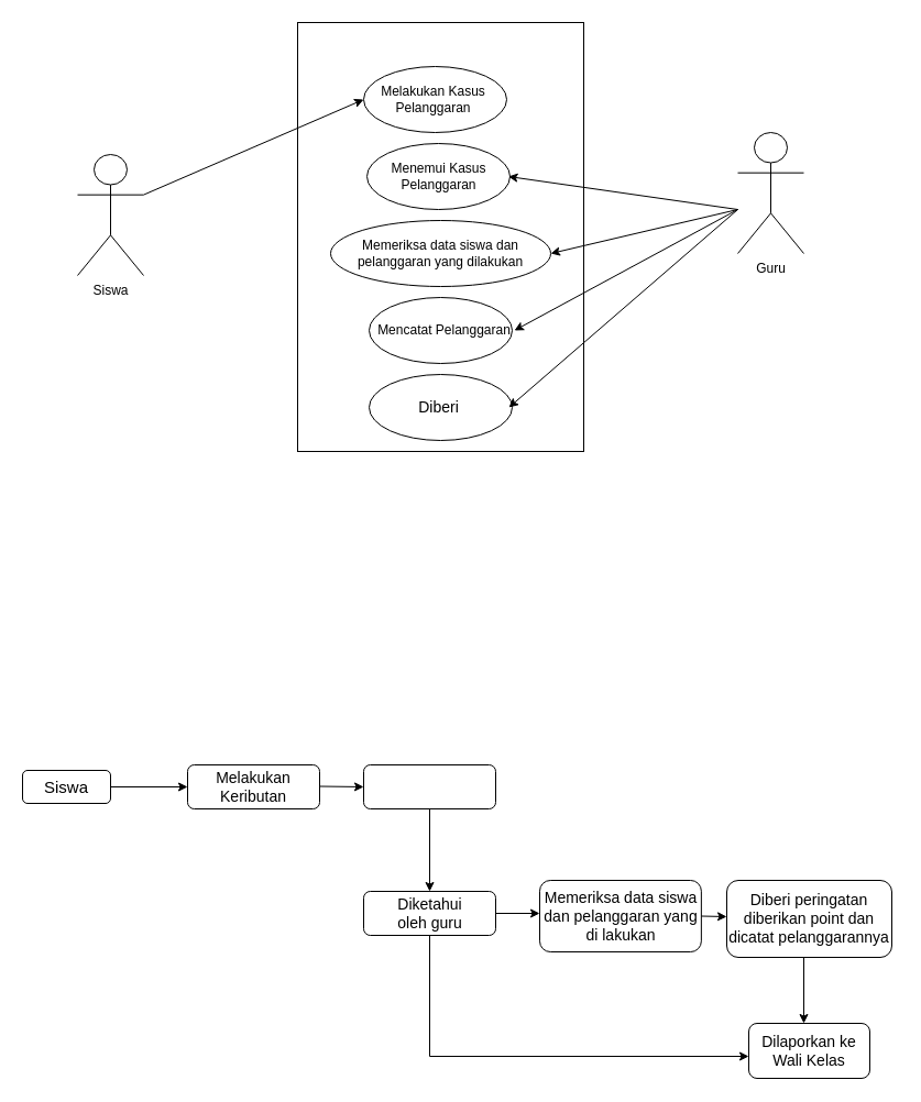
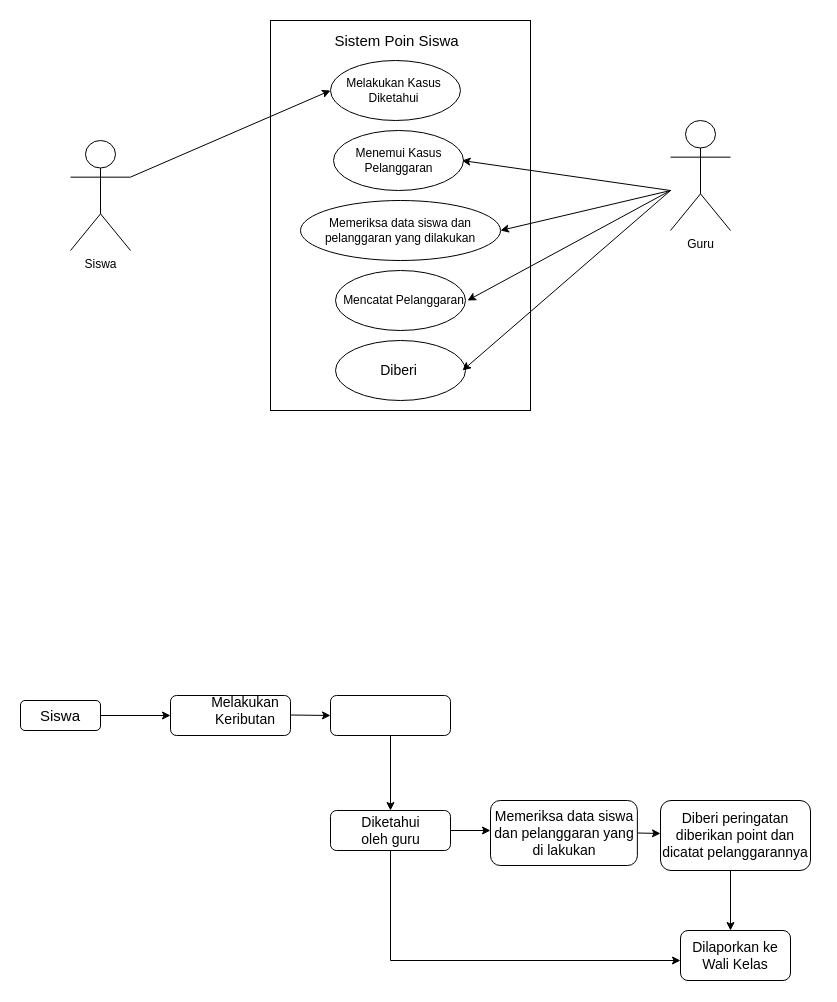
+ <mxCell id="4" value="&lt;font style=&quot;font-size: 15px;&quot;&gt;Sistem Poin Siswa&lt;/font&gt;" style="text;html=1;strokeColor=none;fillColor=none;align=center;verticalAlign=middle;whiteSpace=wrap;rounded=0;" vertex="1" parent="1"><mxGeometry x="333" y="20" width="127" height="40" as="geometry" /></mxCell>
- <mxCell id="5" value="&lt;font style=&quot;font-size: 12px;&quot;&gt;Melakukan Kasus Pelanggaran&lt;/font&gt;" style="text;html=1;strokeColor=none;fillColor=none;align=center;verticalAlign=middle;whiteSpace=wrap;rounded=0;" vertex="1" parent="1"><mxGeometry x="330" y="70" width="127" height="40" as="geometry" /></mxCell>
+ <mxCell id="5" value="&lt;font style=&quot;font-size: 12px;&quot;&gt;Melakukan Kasus Diketahui&lt;/font&gt;" style="text;html=1;strokeColor=none;fillColor=none;align=center;verticalAlign=middle;whiteSpace=wrap;rounded=0;" vertex="1" parent="1"><mxGeometry x="330" y="70" width="127" height="40" as="geometry" /></mxCell>
- <mxCell id="25" value="&lt;font style=&quot;font-size: 14px;&quot;&gt;Melakukan Keributan&lt;/font&gt;" style="text;html=1;strokeColor=none;fillColor=none;align=center;verticalAlign=middle;whiteSpace=wrap;rounded=0;" vertex="1" parent="1"><mxGeometry x="200" y="702.5" width="60" height="25" as="geometry" /></mxCell>
+ <mxCell id="25" value="&lt;font style=&quot;font-size: 14px;&quot;&gt;Melakukan Keributan&lt;/font&gt;" style="text;html=1;strokeColor=none;fillColor=none;align=center;verticalAlign=middle;whiteSpace=wrap;rounded=0;" vertex="1" parent="1"><mxGeometry x="215" y="697.5" width="60" height="25" as="geometry" /></mxCell>
